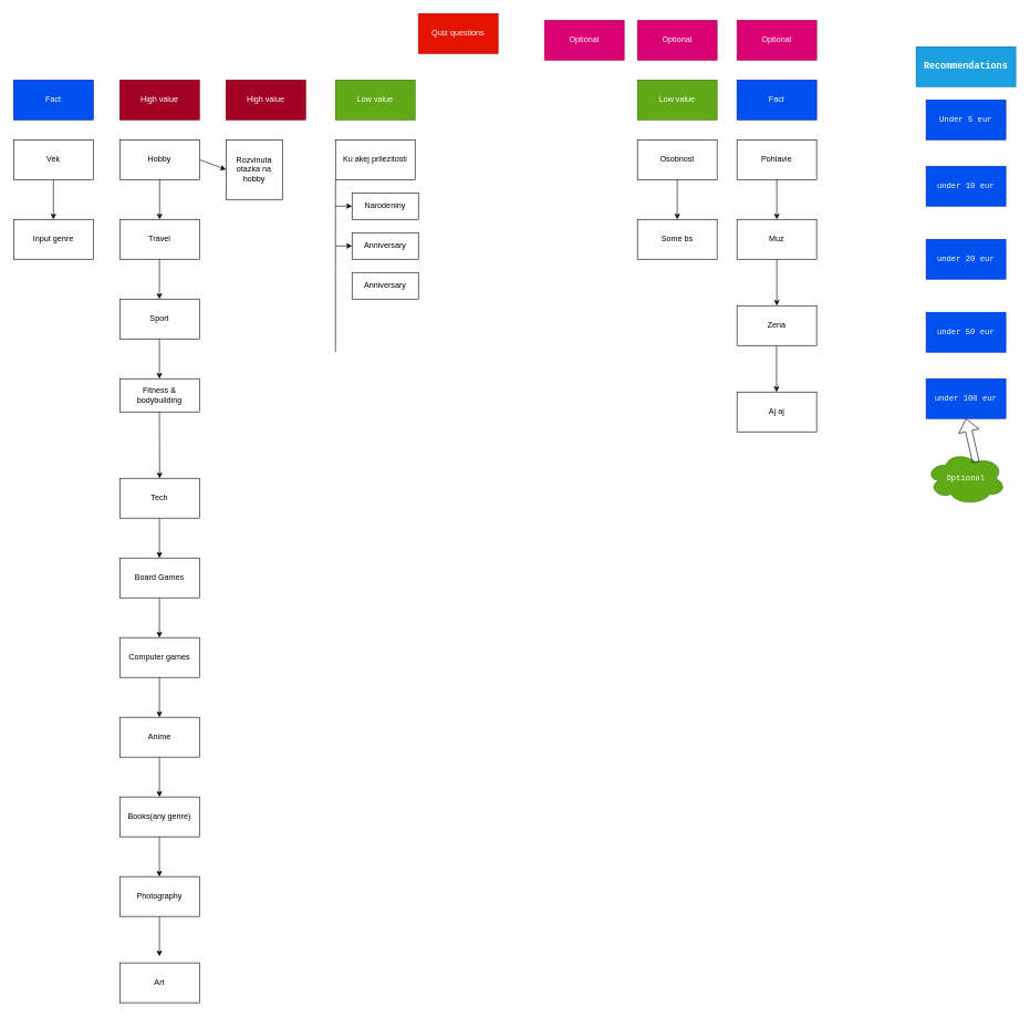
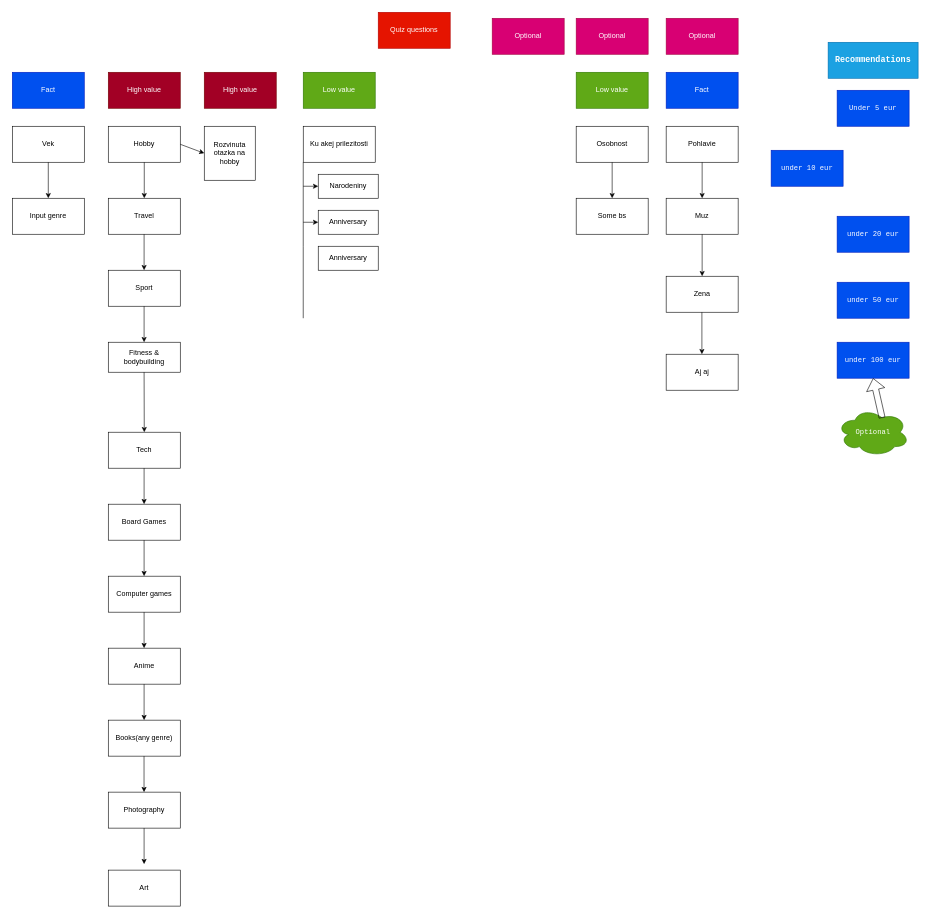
- <mxCell id="4" value="under 10 eur" style="rounded=0;whiteSpace=wrap;html=1;fontFamily=Courier New;fillColor=#0050ef;fontColor=#ffffff;strokeColor=#001DBC;" parent="1" vertex="1"><mxGeometry x="1395" y="250" width="120" height="60" as="geometry" /></mxCell>
+ <mxCell id="4" value="under 10 eur" style="rounded=0;whiteSpace=wrap;html=1;fontFamily=Courier New;fillColor=#0050ef;fontColor=#ffffff;strokeColor=#001DBC;" parent="1" vertex="1"><mxGeometry x="1285" y="250" width="120" height="60" as="geometry" /></mxCell>
